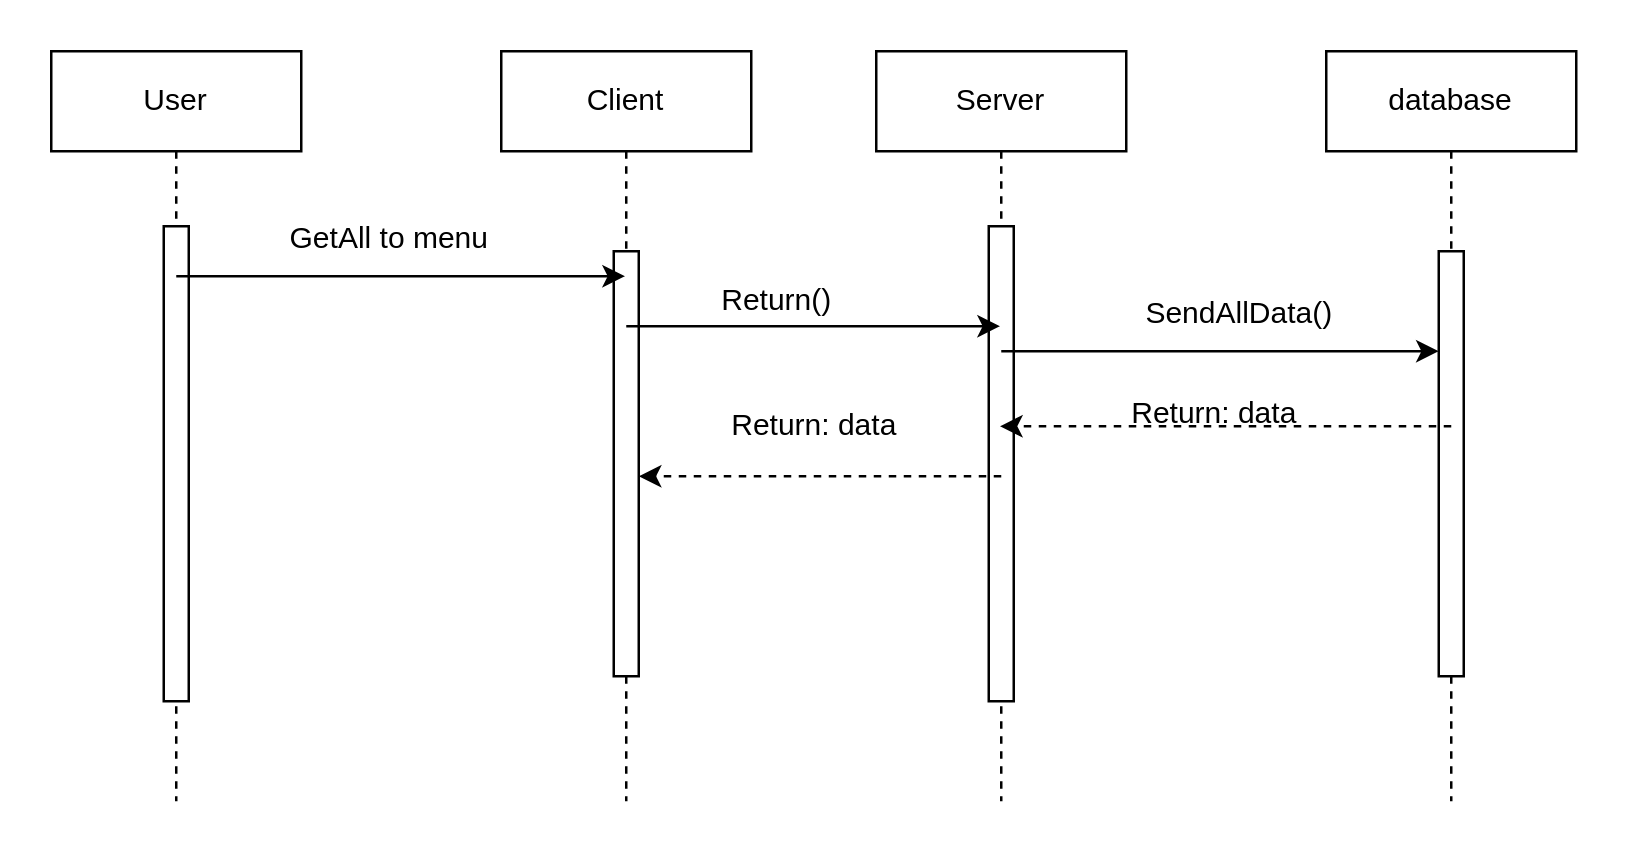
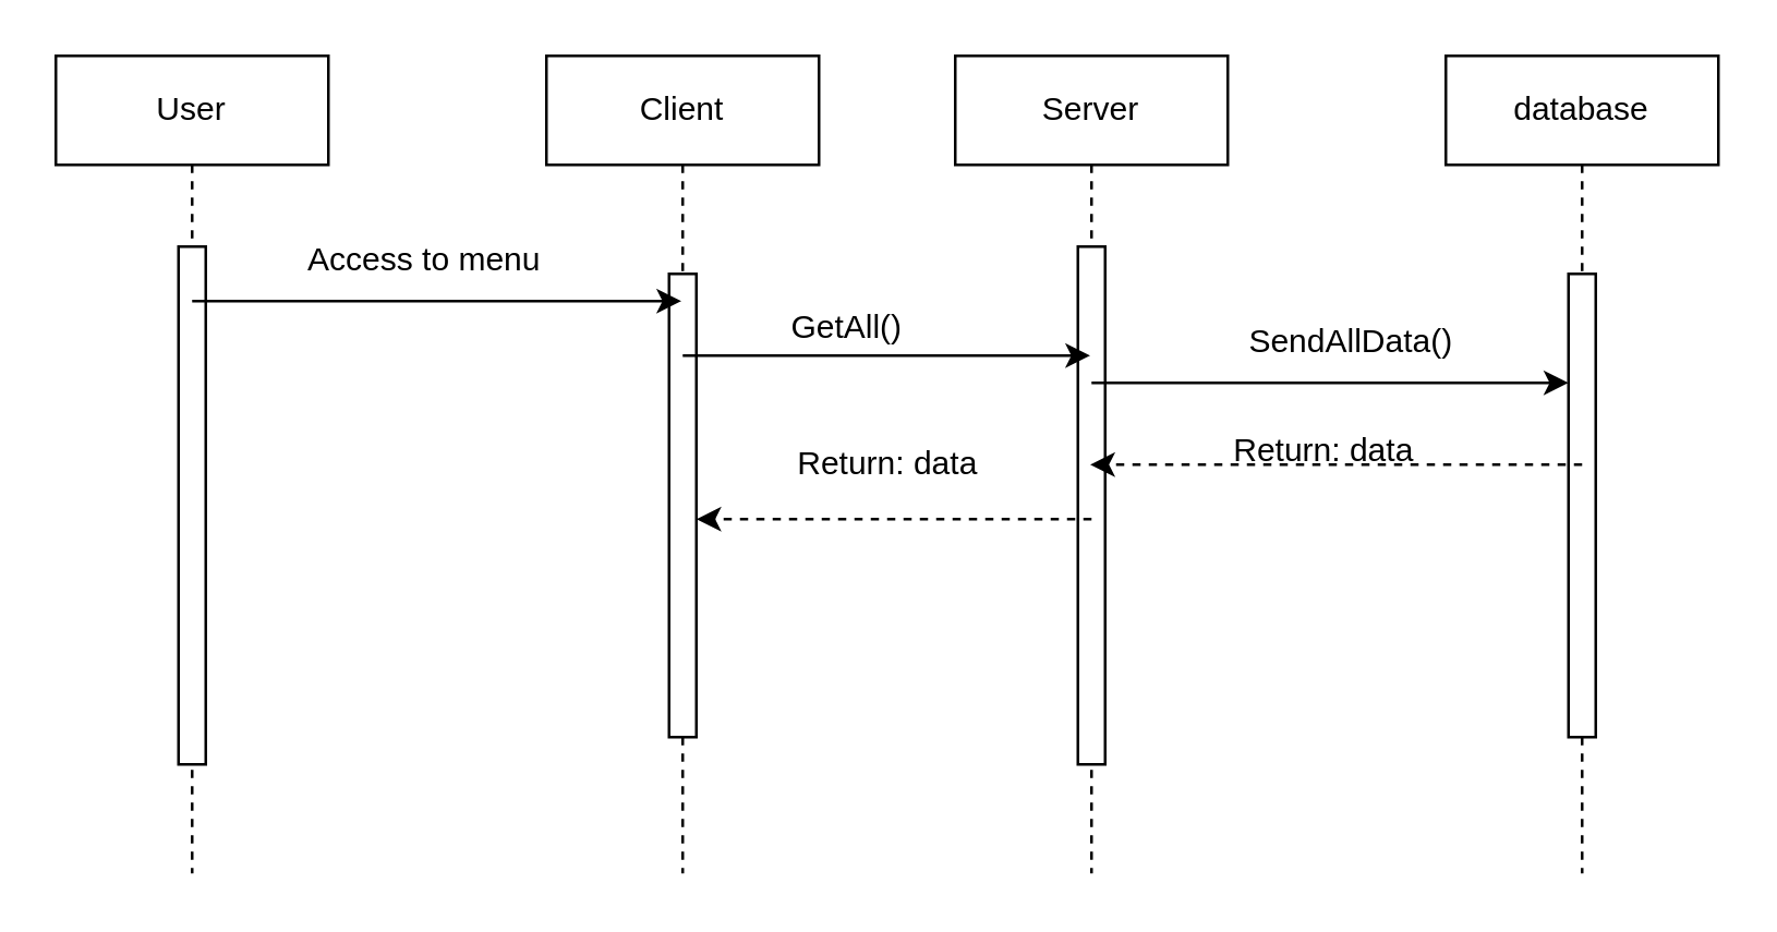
- <mxCell id="11" value="GetAll to menu" style="text;html=1;align=center;verticalAlign=middle;resizable=0;points=[];autosize=1;strokeColor=none;fillColor=none;" vertex="1" parent="1"><mxGeometry x="100" y="80" width="110" height="30" as="geometry" /></mxCell>
+ <mxCell id="11" value="Access to menu" style="text;html=1;align=center;verticalAlign=middle;resizable=0;points=[];autosize=1;strokeColor=none;fillColor=none;" vertex="1" parent="1"><mxGeometry x="100" y="80" width="110" height="30" as="geometry" /></mxCell>
- <mxCell id="13" value="Return()" style="text;html=1;align=center;verticalAlign=middle;resizable=0;points=[];autosize=1;strokeColor=none;fillColor=none;" vertex="1" parent="1"><mxGeometry x="280" y="105" width="60" height="30" as="geometry" /></mxCell>
+ <mxCell id="13" value="GetAll()" style="text;html=1;align=center;verticalAlign=middle;resizable=0;points=[];autosize=1;strokeColor=none;fillColor=none;" vertex="1" parent="1"><mxGeometry x="280" y="105" width="60" height="30" as="geometry" /></mxCell>
